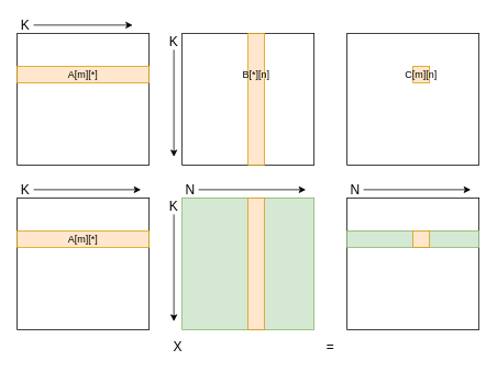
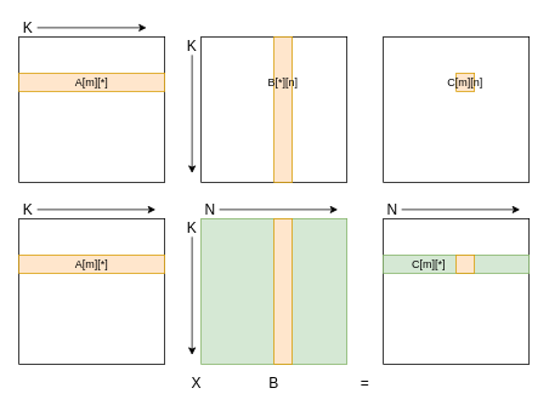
+ <mxCell id="32" value="C[m][*]" style="text;html=1;strokeColor=none;fillColor=none;align=center;verticalAlign=middle;whiteSpace=wrap;rounded=0;fontSize=12;fontColor=none;" vertex="1" parent="1"><mxGeometry x="440" y="280" width="60" height="20" as="geometry" /></mxCell>
+ <mxCell id="12" value="B" style="text;html=1;strokeColor=none;fillColor=none;align=center;verticalAlign=middle;whiteSpace=wrap;rounded=0;fontSize=16;fontColor=none;" parent="1" vertex="1"><mxGeometry x="270" y="410" width="60" height="20" as="geometry" /></mxCell>
